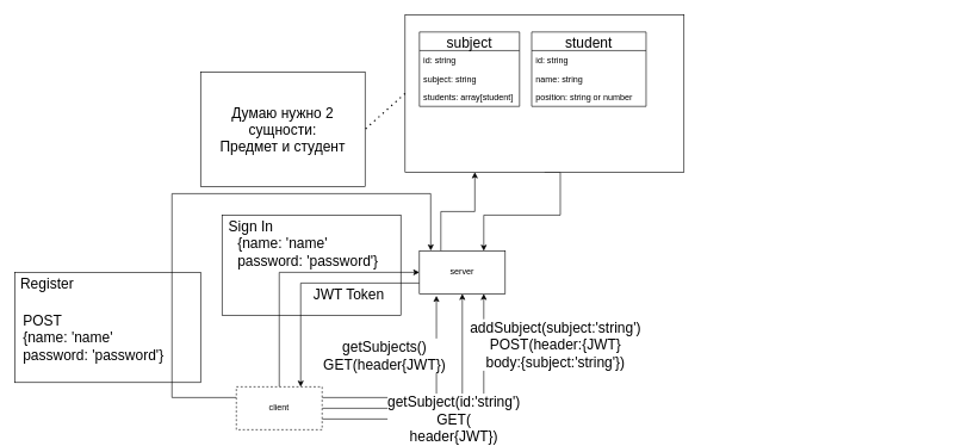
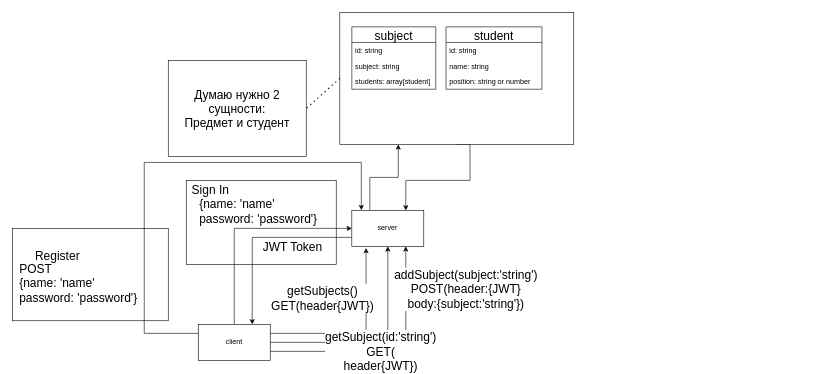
- <mxCell id="17" value="Register" style="text;html=1;align=center;verticalAlign=middle;resizable=0;points=[];autosize=1;strokeColor=none;fontSize=20;" vertex="1" parent="1"><mxGeometry x="20" y="380" width="90" height="30" as="geometry" /></mxCell>
+ <mxCell id="17" value="Register" style="text;html=1;align=center;verticalAlign=middle;resizable=0;points=[];autosize=1;strokeColor=none;fontSize=20;" vertex="1" parent="1"><mxGeometry x="50" y="410" width="90" height="30" as="geometry" /></mxCell>
- <mxCell id="10" value="client" style="rounded=0;whiteSpace=wrap;html=1;dashed=1;" vertex="1" parent="1"><mxGeometry x="330" y="540" width="120" height="60" as="geometry" /></mxCell>
+ <mxCell id="10" value="client" style="rounded=0;whiteSpace=wrap;html=1;" vertex="1" parent="1"><mxGeometry x="330" y="540" width="120" height="60" as="geometry" /></mxCell>
